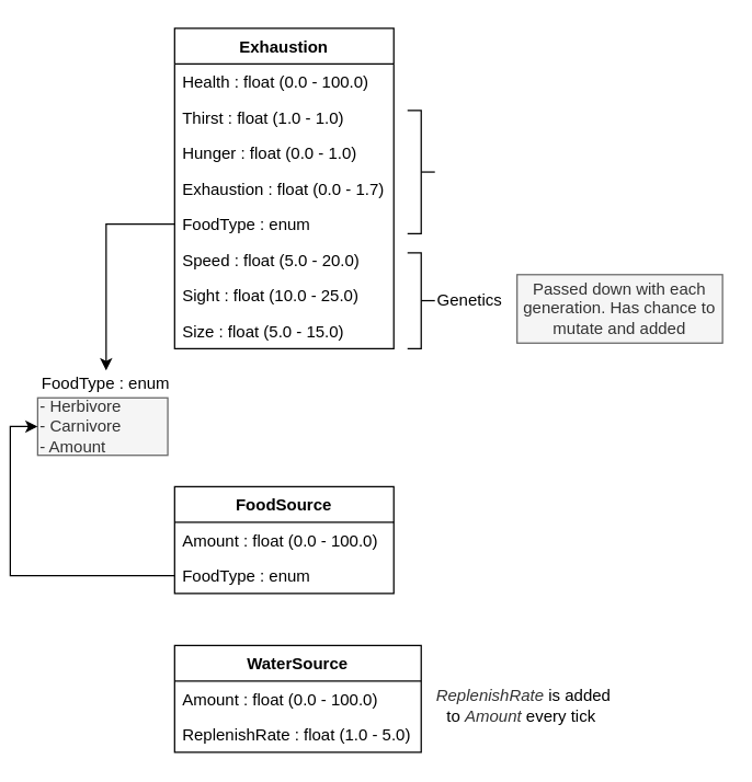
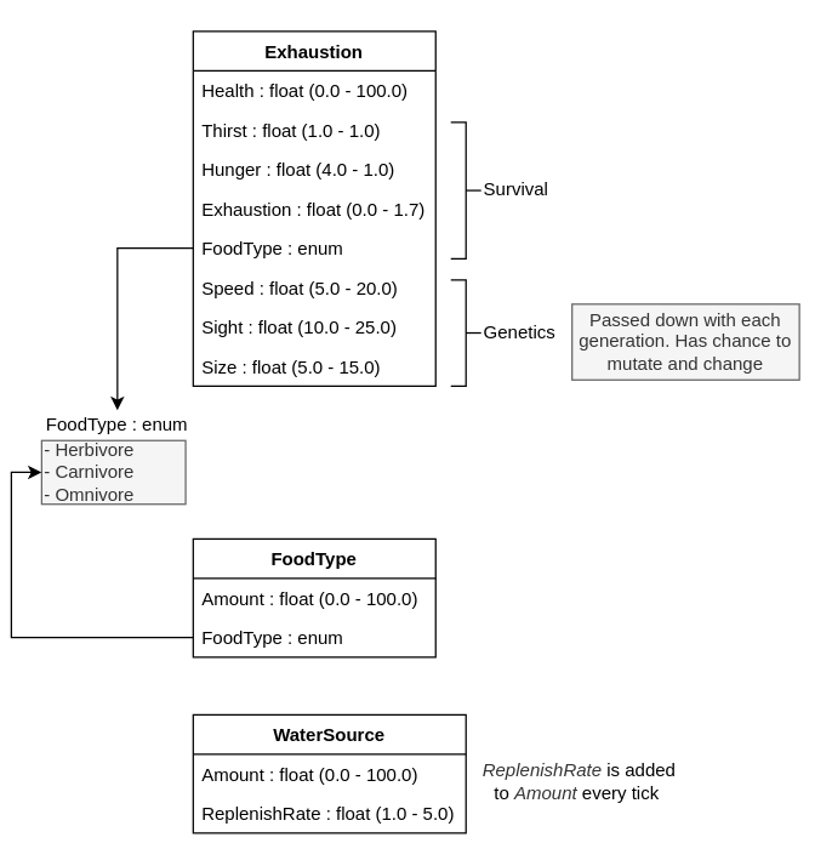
- <mxCell id="5" value="Hunger : float (0.0 - 1.0)" style="text;strokeColor=none;fillColor=none;align=left;verticalAlign=top;spacingLeft=4;spacingRight=4;overflow=hidden;rotatable=0;points=[[0,0.5],[1,0.5]];portConstraint=eastwest;" parent="2" vertex="1"><mxGeometry y="78" width="160" height="26" as="geometry" /></mxCell>
+ <mxCell id="5" value="Hunger : float (4.0 - 1.0)" style="text;strokeColor=none;fillColor=none;align=left;verticalAlign=top;spacingLeft=4;spacingRight=4;overflow=hidden;rotatable=0;points=[[0,0.5],[1,0.5]];portConstraint=eastwest;" parent="2" vertex="1"><mxGeometry y="78" width="160" height="26" as="geometry" /></mxCell>
+ <mxCell id="20" value="Survival" style="text;html=1;align=left;verticalAlign=middle;resizable=0;points=[];autosize=1;strokeColor=none;" parent="1" vertex="1"><mxGeometry x="310" y="115" width="60" height="20" as="geometry" /></mxCell>
- <mxCell id="26" value="&lt;font&gt;Passed down with each generation. Has chance to mutate and added&lt;/font&gt;" style="text;html=1;align=center;verticalAlign=middle;whiteSpace=wrap;rounded=0;fontStyle=0;fontColor=#333333;fillColor=#f5f5f5;strokeColor=#666666;" parent="1" vertex="1"><mxGeometry x="370" y="200" width="150" height="50" as="geometry" /></mxCell>
+ <mxCell id="26" value="&lt;font&gt;Passed down with each generation. Has chance to mutate and change&lt;/font&gt;" style="text;html=1;align=center;verticalAlign=middle;whiteSpace=wrap;rounded=0;fontStyle=0;fontColor=#333333;fillColor=#f5f5f5;strokeColor=#666666;" parent="1" vertex="1"><mxGeometry x="370" y="200" width="150" height="50" as="geometry" /></mxCell>
- <mxCell id="14" value="&lt;span&gt;- Herbivore&lt;/span&gt;&lt;br&gt;&lt;span&gt;- Carnivore&lt;/span&gt;&lt;br&gt;&lt;span&gt;- Amount&lt;/span&gt;" style="text;html=1;align=left;verticalAlign=middle;whiteSpace=wrap;rounded=0;shadow=0;glass=0;fillColor=#f5f5f5;strokeColor=#666666;fontColor=#333333;" parent="1" vertex="1"><mxGeometry x="20" y="290" width="95" height="42" as="geometry" /></mxCell>
+ <mxCell id="14" value="&lt;span&gt;- Herbivore&lt;/span&gt;&lt;br&gt;&lt;span&gt;- Carnivore&lt;/span&gt;&lt;br&gt;&lt;span&gt;- Omnivore&lt;/span&gt;" style="text;html=1;align=left;verticalAlign=middle;whiteSpace=wrap;rounded=0;shadow=0;glass=0;fillColor=#f5f5f5;strokeColor=#666666;fontColor=#333333;" parent="1" vertex="1"><mxGeometry x="20" y="290" width="95" height="42" as="geometry" /></mxCell>
- <mxCell id="11" value="FoodSource" style="swimlane;fontStyle=1;childLayout=stackLayout;horizontal=1;startSize=26;horizontalStack=0;resizeParent=1;resizeParentMax=0;resizeLast=0;collapsible=1;marginBottom=0;align=center;html=0;" parent="1" vertex="1"><mxGeometry x="120" y="355" width="160" height="78" as="geometry" /></mxCell>
+ <mxCell id="11" value="FoodType" style="swimlane;fontStyle=1;childLayout=stackLayout;horizontal=1;startSize=26;horizontalStack=0;resizeParent=1;resizeParentMax=0;resizeLast=0;collapsible=1;marginBottom=0;align=center;html=0;" parent="1" vertex="1"><mxGeometry x="120" y="355" width="160" height="78" as="geometry" /></mxCell>
